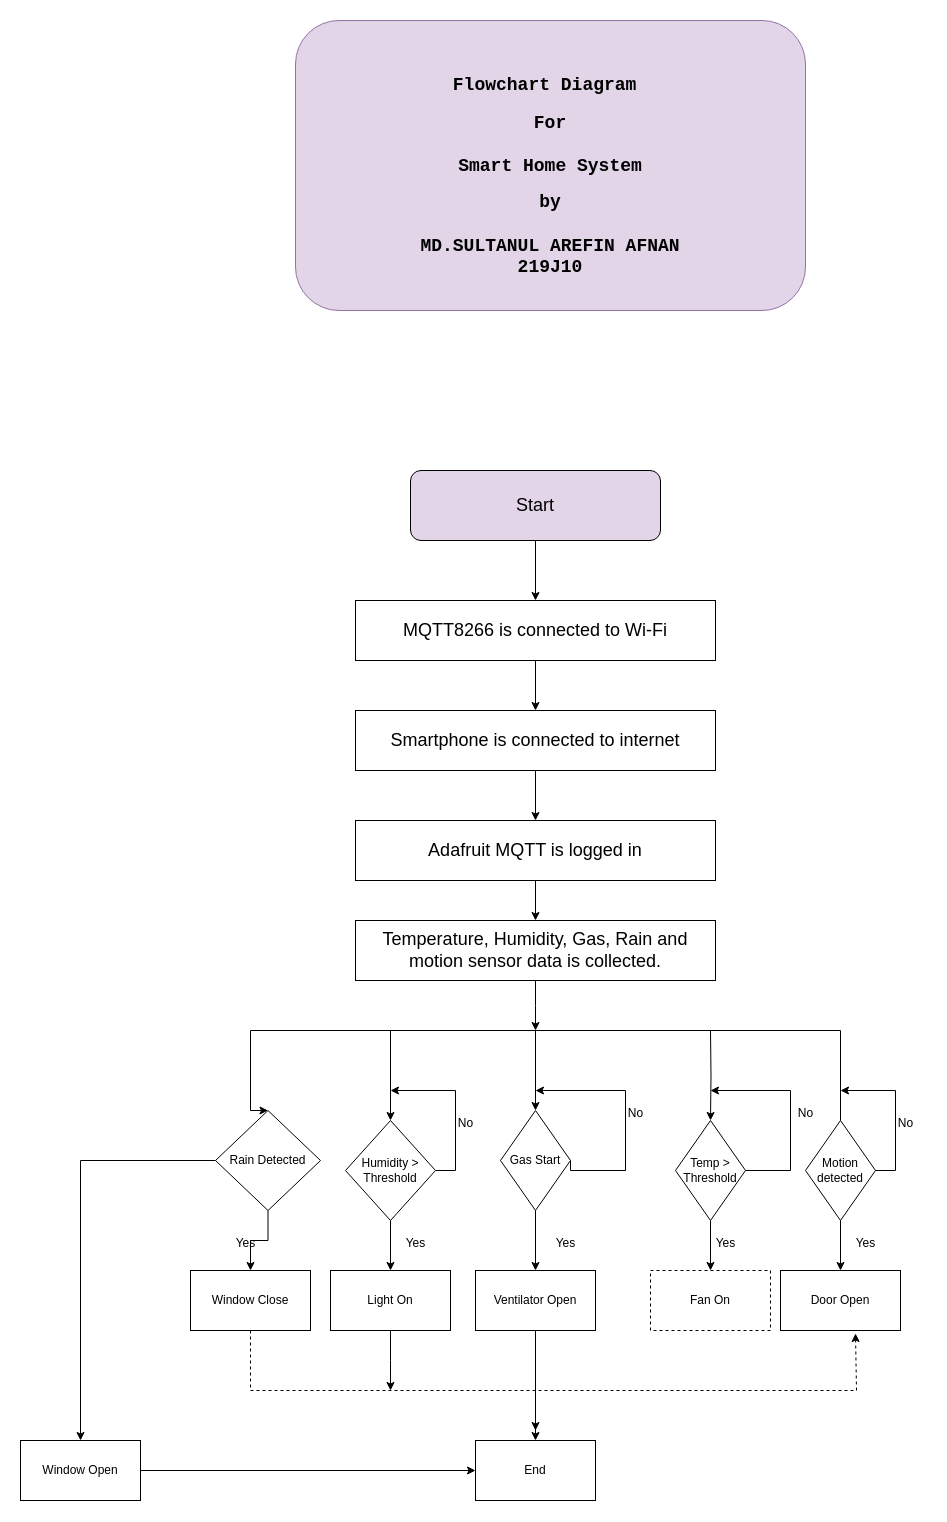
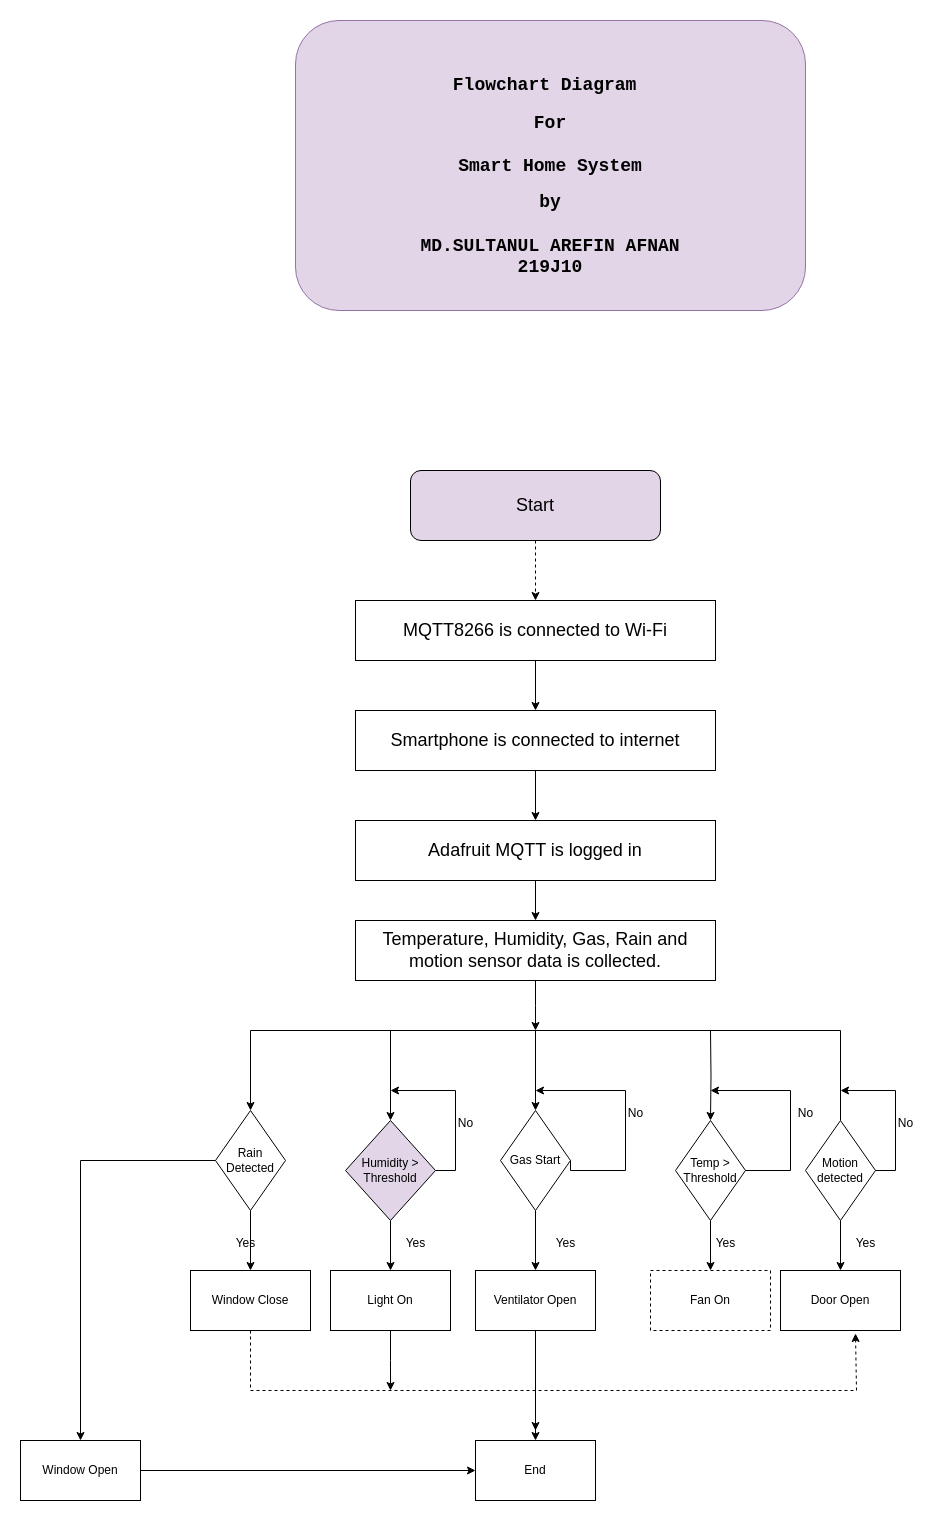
- <mxCell id="5" value="" style="edgeStyle=orthogonalEdgeStyle;rounded=0;orthogonalLoop=1;jettySize=auto;html=1;" edge="1" parent="1" source="4" target="7"><mxGeometry relative="1" as="geometry"><mxPoint x="505" y="530" as="sourcePoint" /><Array as="points" /></mxGeometry></mxCell>
+ <mxCell id="5" value="" style="edgeStyle=orthogonalEdgeStyle;rounded=0;orthogonalLoop=1;jettySize=auto;html=1;dashed=1;" edge="1" parent="1" source="4" target="7"><mxGeometry relative="1" as="geometry"><mxPoint x="505" y="530" as="sourcePoint" /><Array as="points" /></mxGeometry></mxCell>
- <mxCell id="26" value="Rain Detected" style="rhombus;whiteSpace=wrap;html=1;rounded=0;" vertex="1" parent="1"><mxGeometry x="215" y="1110" width="105" height="100" as="geometry" /></mxCell>
+ <mxCell id="26" value="Rain Detected" style="rhombus;whiteSpace=wrap;html=1;rounded=0;" vertex="1" parent="1"><mxGeometry x="215" y="1110" width="70" height="100" as="geometry" /></mxCell>
- <mxCell id="23" value="Humidity &amp;gt; Threshold" style="rhombus;whiteSpace=wrap;html=1;rounded=0;" vertex="1" parent="1"><mxGeometry x="345" y="1120" width="90" height="100" as="geometry" /></mxCell>
+ <mxCell id="23" value="Humidity &amp;gt; Threshold" style="rhombus;whiteSpace=wrap;html=1;rounded=0;fillColor=#e1d5e7;" vertex="1" parent="1"><mxGeometry x="345" y="1120" width="90" height="100" as="geometry" /></mxCell>
